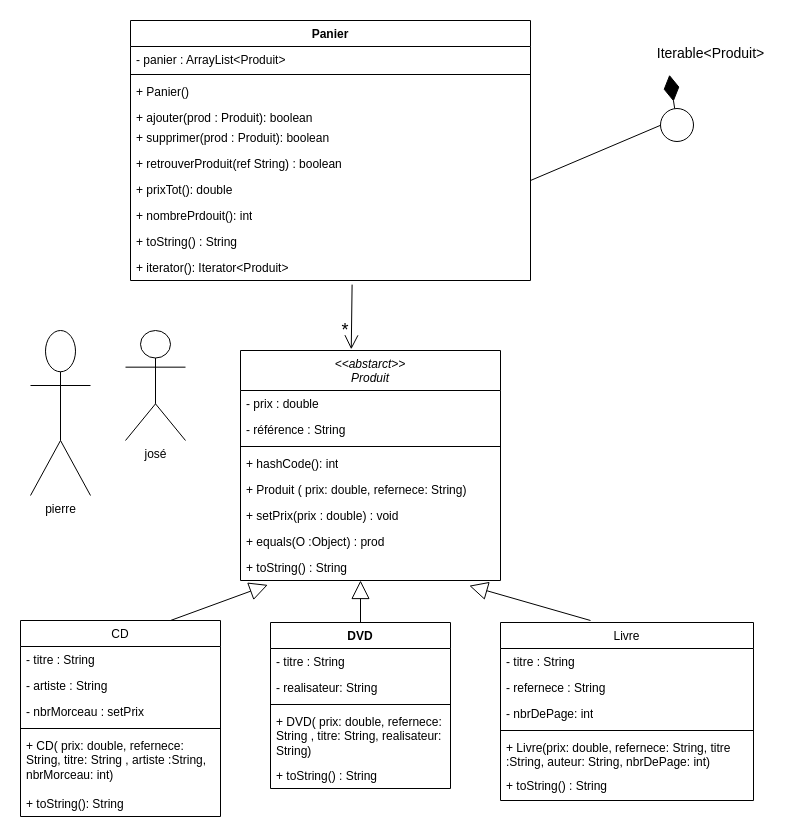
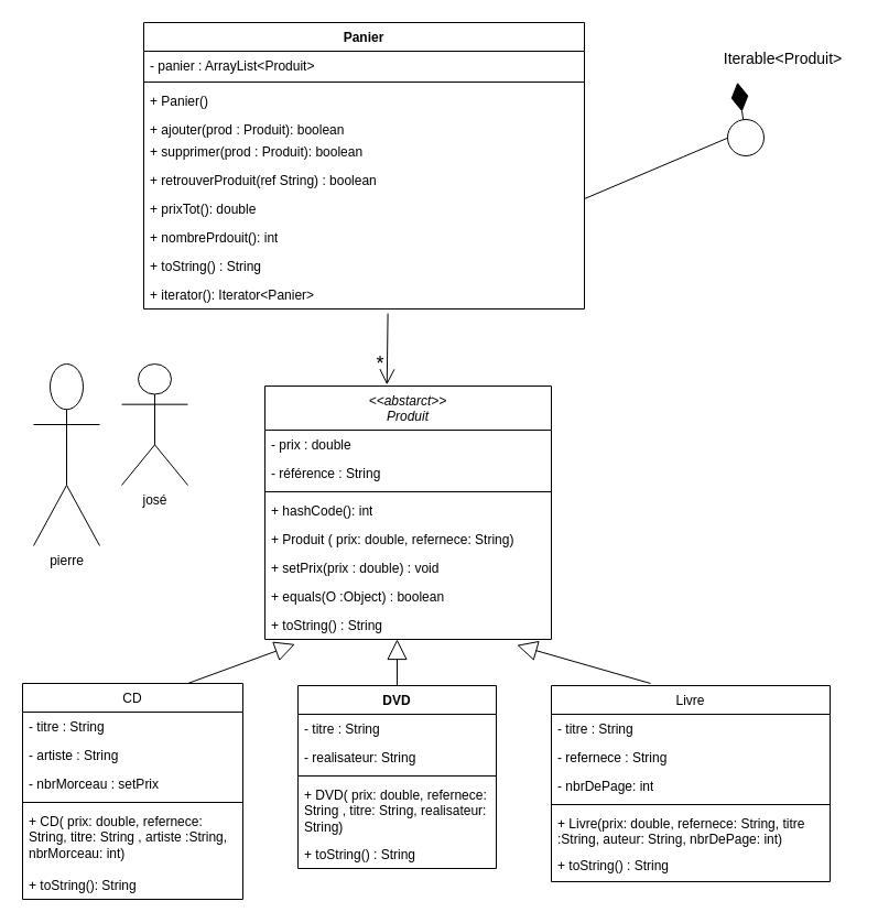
- <mxCell id="44" value="+ iterator(): Iterator&amp;lt;Produit&amp;gt;&amp;nbsp;" style="text;strokeColor=none;fillColor=none;align=left;verticalAlign=top;spacingLeft=4;spacingRight=4;overflow=hidden;rotatable=0;points=[[0,0.5],[1,0.5]];portConstraint=eastwest;whiteSpace=wrap;html=1;" parent="34" vertex="1"><mxGeometry y="234" width="400" height="26" as="geometry" /></mxCell>
+ <mxCell id="44" value="+ iterator(): Iterator&amp;lt;Panier&amp;gt;&amp;nbsp;" style="text;strokeColor=none;fillColor=none;align=left;verticalAlign=top;spacingLeft=4;spacingRight=4;overflow=hidden;rotatable=0;points=[[0,0.5],[1,0.5]];portConstraint=eastwest;whiteSpace=wrap;html=1;" parent="34" vertex="1"><mxGeometry y="234" width="400" height="26" as="geometry" /></mxCell>
- <mxCell id="46" value="josé" style="shape=umlActor;verticalLabelPosition=bottom;verticalAlign=top;html=1;" parent="1" vertex="1"><mxGeometry x="125" y="330" width="60" height="110" as="geometry" /></mxCell>
+ <mxCell id="46" value="josé" style="shape=umlActor;verticalLabelPosition=bottom;verticalAlign=top;html=1;" parent="1" vertex="1"><mxGeometry x="110" y="330" width="60" height="110" as="geometry" /></mxCell>
- <mxCell id="9" value="+ equals(O :Object) : prod" style="text;align=left;verticalAlign=top;spacingLeft=4;spacingRight=4;overflow=hidden;rotatable=0;points=[[0,0.5],[1,0.5]];portConstraint=eastwest;" parent="2" vertex="1"><mxGeometry y="178" width="260" height="26" as="geometry" /></mxCell>
+ <mxCell id="9" value="+ equals(O :Object) : boolean" style="text;align=left;verticalAlign=top;spacingLeft=4;spacingRight=4;overflow=hidden;rotatable=0;points=[[0,0.5],[1,0.5]];portConstraint=eastwest;" parent="2" vertex="1"><mxGeometry y="178" width="260" height="26" as="geometry" /></mxCell>
